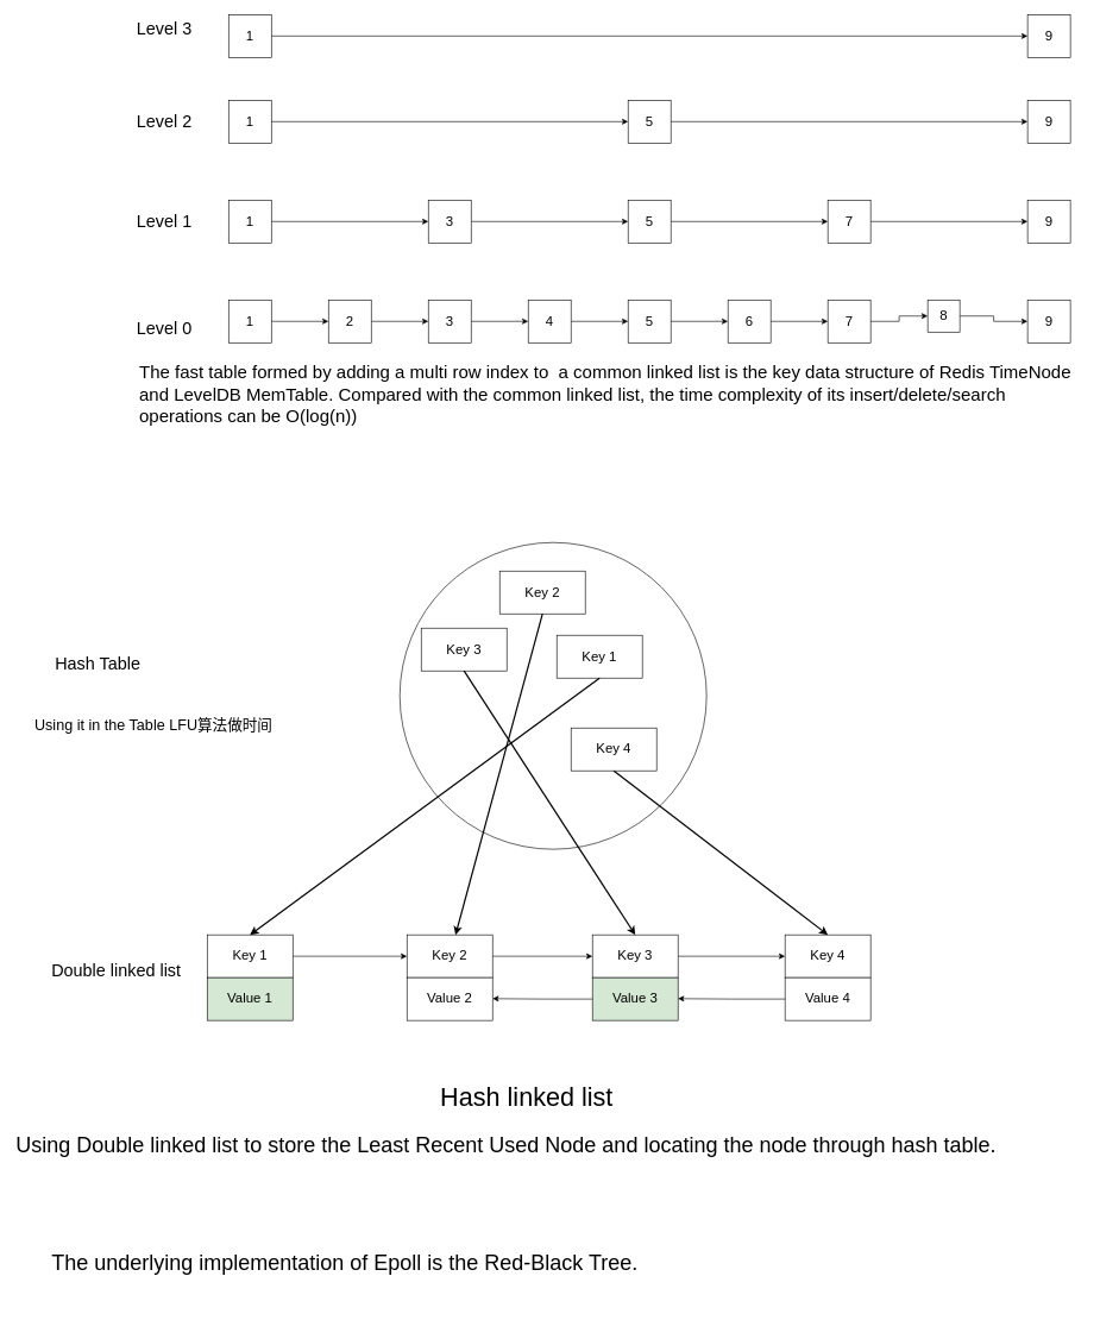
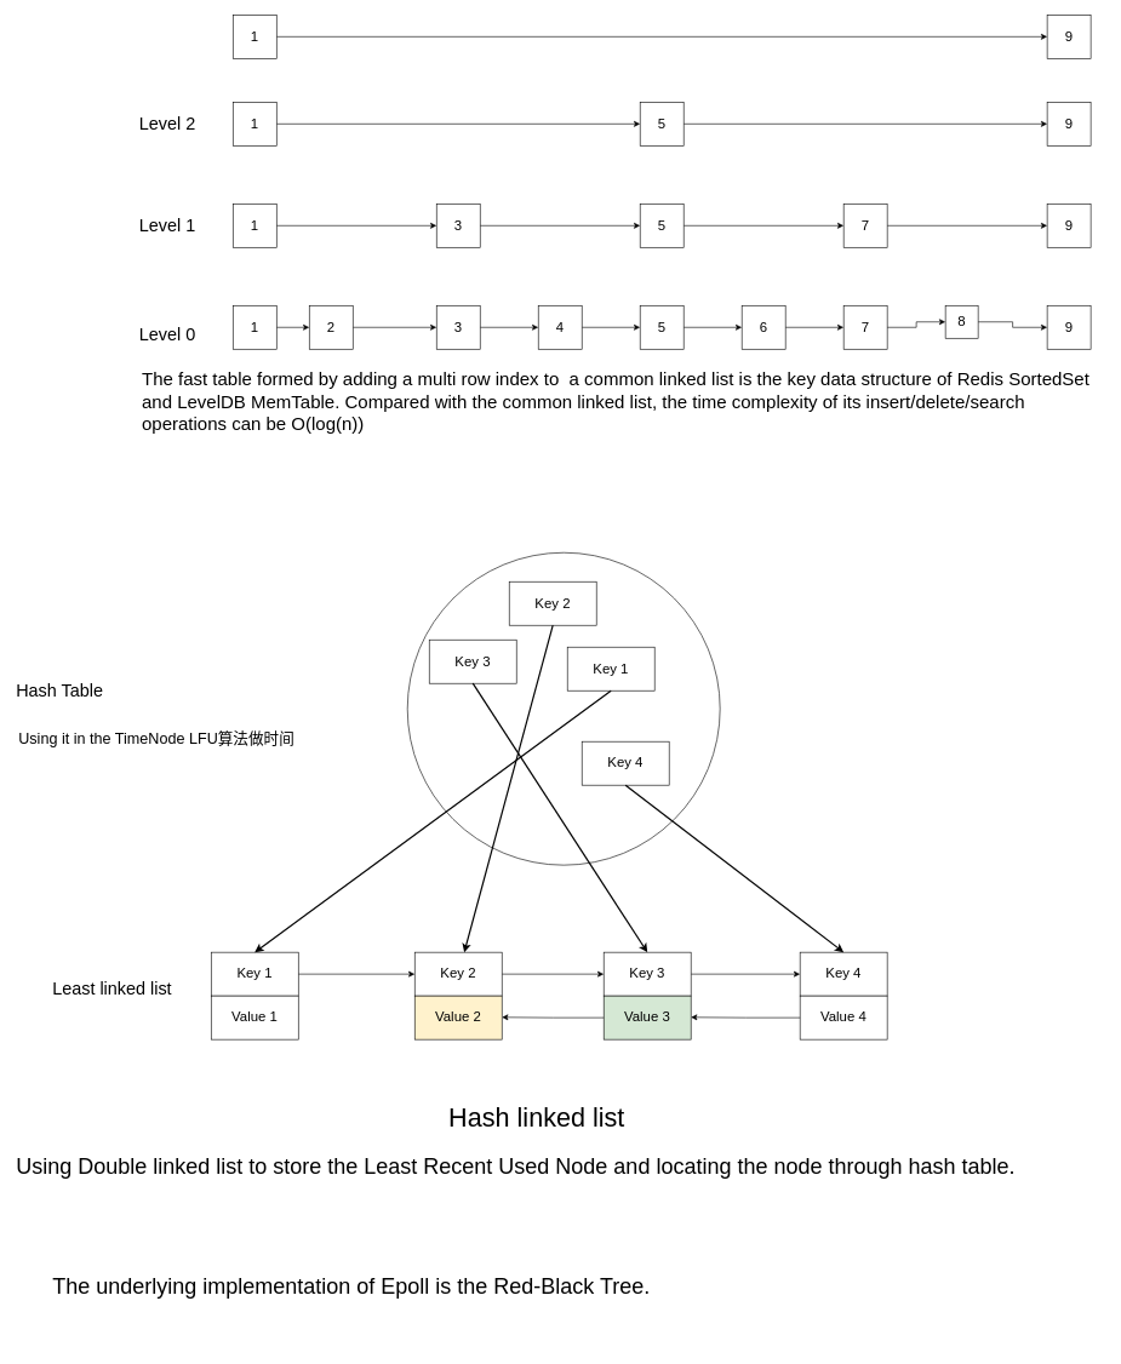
- <mxCell id="36" value="&lt;font style=&quot;font-size: 24px&quot;&gt;Level 3&lt;/font&gt;" style="text;html=1;strokeColor=none;fillColor=none;align=center;verticalAlign=middle;whiteSpace=wrap;rounded=0;" parent="1" vertex="1"><mxGeometry x="190" y="30" width="80" height="20" as="geometry" /></mxCell>
- <mxCell id="5" value="&lt;font style=&quot;font-size: 19px&quot;&gt;2&lt;/font&gt;" style="rounded=0;whiteSpace=wrap;html=1;" parent="1" vertex="1"><mxGeometry x="460" y="420" width="60" height="60" as="geometry" /></mxCell>
+ <mxCell id="5" value="&lt;font style=&quot;font-size: 19px&quot;&gt;2&lt;/font&gt;" style="rounded=0;whiteSpace=wrap;html=1;" parent="1" vertex="1"><mxGeometry x="425" y="420" width="60" height="60" as="geometry" /></mxCell>
- <mxCell id="40" value="&lt;h1&gt;&lt;span style=&quot;font-size: 25px ; font-weight: normal&quot;&gt;The fast table&amp;nbsp;formed by adding a multi row index to&amp;nbsp; a common linked list is the key data structure of Redis TimeNode and LevelDB MemTable. Compared with the common linked list, the time complexity of its insert/delete/search operations can be O(log(n))&lt;/span&gt;&lt;/h1&gt;" style="text;html=1;strokeColor=none;fillColor=none;spacing=5;spacingTop=-20;whiteSpace=wrap;overflow=hidden;rounded=0;" parent="1" vertex="1"><mxGeometry x="190" y="500" width="1330" height="110" as="geometry" /></mxCell>
+ <mxCell id="40" value="&lt;h1&gt;&lt;span style=&quot;font-size: 25px ; font-weight: normal&quot;&gt;The fast table&amp;nbsp;formed by adding a multi row index to&amp;nbsp; a common linked list is the key data structure of Redis SortedSet and LevelDB MemTable. Compared with the common linked list, the time complexity of its insert/delete/search operations can be O(log(n))&lt;/span&gt;&lt;/h1&gt;" style="text;html=1;strokeColor=none;fillColor=none;spacing=5;spacingTop=-20;whiteSpace=wrap;overflow=hidden;rounded=0;" parent="1" vertex="1"><mxGeometry x="190" y="500" width="1330" height="110" as="geometry" /></mxCell>
- <mxCell id="64" value="&lt;font style=&quot;font-size: 24px&quot;&gt;Hash Table&lt;/font&gt;" style="text;whiteSpace=wrap;html=1;" parent="1" vertex="1"><mxGeometry x="75" y="910" width="310" height="50" as="geometry" /></mxCell>
+ <mxCell id="64" value="&lt;font style=&quot;font-size: 24px&quot;&gt;Hash Table&lt;/font&gt;" style="text;whiteSpace=wrap;html=1;" parent="1" vertex="1"><mxGeometry x="20" y="930" width="310" height="50" as="geometry" /></mxCell>
- <mxCell id="68" value="&lt;font style=&quot;font-size: 21px&quot;&gt;Using it in the Table LFU算法做时间&lt;/font&gt;" style="text;html=1;strokeColor=none;fillColor=none;align=center;verticalAlign=middle;whiteSpace=wrap;rounded=0;" parent="1" vertex="1"><mxGeometry x="20" y="990" width="390" height="50" as="geometry" /></mxCell>
+ <mxCell id="68" value="&lt;font style=&quot;font-size: 21px&quot;&gt;Using it in the TimeNode LFU算法做时间&lt;/font&gt;" style="text;html=1;strokeColor=none;fillColor=none;align=center;verticalAlign=middle;whiteSpace=wrap;rounded=0;" parent="1" vertex="1"><mxGeometry x="20" y="990" width="390" height="50" as="geometry" /></mxCell>
- <mxCell id="59" value="&lt;font style=&quot;font-size: 24px&quot;&gt;Double linked list&lt;/font&gt;" style="text;whiteSpace=wrap;html=1;" parent="1" vertex="1"><mxGeometry x="70" y="1340" width="210" height="50" as="geometry" /></mxCell>
+ <mxCell id="59" value="&lt;font style=&quot;font-size: 24px&quot;&gt;Least linked list&lt;/font&gt;" style="text;whiteSpace=wrap;html=1;" parent="1" vertex="1"><mxGeometry x="70" y="1340" width="210" height="50" as="geometry" /></mxCell>
- <mxCell id="48" value="&lt;font style=&quot;font-size: 19px&quot;&gt;Value 1&lt;/font&gt;" style="rounded=0;whiteSpace=wrap;html=1;fillColor=#d5e8d4;" parent="1" vertex="1"><mxGeometry x="290" y="1370" width="120" height="60" as="geometry" /></mxCell>
+ <mxCell id="48" value="&lt;font style=&quot;font-size: 19px&quot;&gt;Value 1&lt;/font&gt;" style="rounded=0;whiteSpace=wrap;html=1;" parent="1" vertex="1"><mxGeometry x="290" y="1370" width="120" height="60" as="geometry" /></mxCell>
- <mxCell id="51" value="&lt;font style=&quot;font-size: 19px&quot;&gt;Value 2&lt;/font&gt;" style="rounded=0;whiteSpace=wrap;html=1;" parent="1" vertex="1"><mxGeometry x="570" y="1370" width="120" height="60" as="geometry" /></mxCell>
+ <mxCell id="51" value="&lt;font style=&quot;font-size: 19px&quot;&gt;Value 2&lt;/font&gt;" style="rounded=0;whiteSpace=wrap;html=1;fillColor=#fff2cc;" parent="1" vertex="1"><mxGeometry x="570" y="1370" width="120" height="60" as="geometry" /></mxCell>
